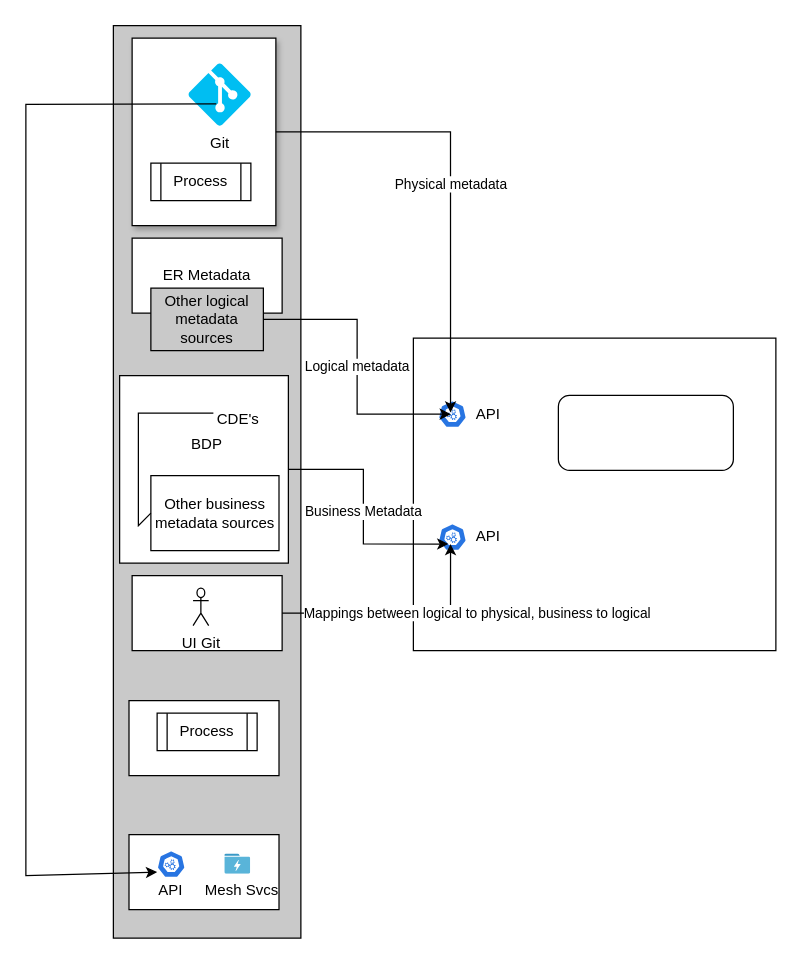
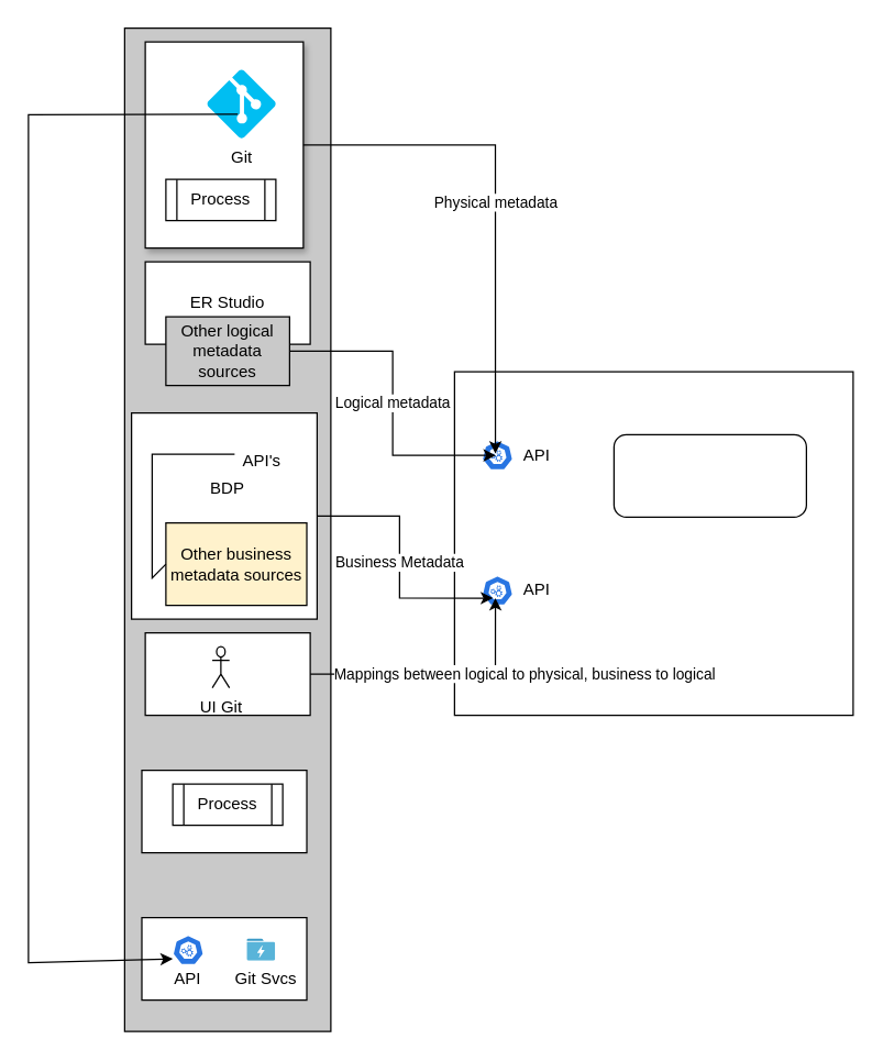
- <mxCell id="4" value="ER Metadata" style="rounded=0;whiteSpace=wrap;html=1;" parent="1" vertex="1"><mxGeometry x="105" y="190" width="120" height="60" as="geometry" /></mxCell>
+ <mxCell id="4" value="ER Studio" style="rounded=0;whiteSpace=wrap;html=1;" parent="1" vertex="1"><mxGeometry x="105" y="190" width="120" height="60" as="geometry" /></mxCell>
- <mxCell id="22" value="CDE's" style="text;html=1;align=center;verticalAlign=middle;whiteSpace=wrap;rounded=0;" parent="1" vertex="1"><mxGeometry x="159.62" y="320" width="60" height="30" as="geometry" /></mxCell>
+ <mxCell id="22" value="API's" style="text;html=1;align=center;verticalAlign=middle;whiteSpace=wrap;rounded=0;" parent="1" vertex="1"><mxGeometry x="159.62" y="320" width="60" height="30" as="geometry" /></mxCell>
- <mxCell id="10" value="Other business metadata sources" style="rounded=0;whiteSpace=wrap;html=1;" parent="1" vertex="1"><mxGeometry x="120" y="380" width="102.5" height="60" as="geometry" /></mxCell>
+ <mxCell id="10" value="Other business metadata sources" style="rounded=0;whiteSpace=wrap;html=1;fillColor=#fff2cc;" parent="1" vertex="1"><mxGeometry x="120" y="380" width="102.5" height="60" as="geometry" /></mxCell>
- <mxCell id="19" value="Mesh Svcs" style="text;html=1;align=center;verticalAlign=middle;whiteSpace=wrap;rounded=0;" parent="1" vertex="1"><mxGeometry x="156.25" y="697.2" width="73.75" height="30" as="geometry" /></mxCell>
+ <mxCell id="19" value="Git Svcs" style="text;html=1;align=center;verticalAlign=middle;whiteSpace=wrap;rounded=0;" parent="1" vertex="1"><mxGeometry x="156.25" y="697.2" width="73.75" height="30" as="geometry" /></mxCell>
